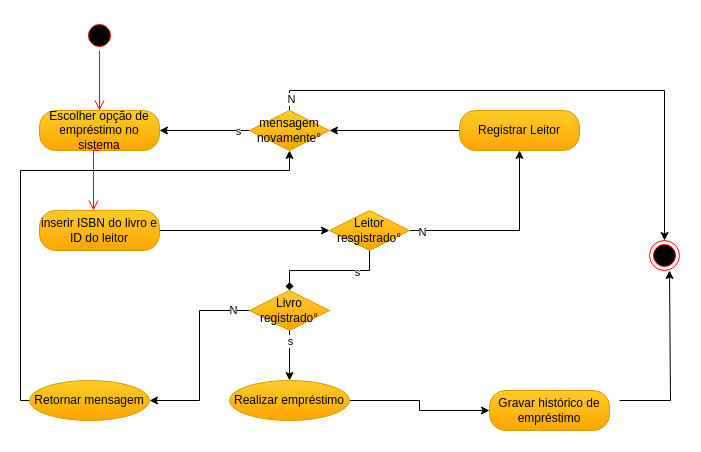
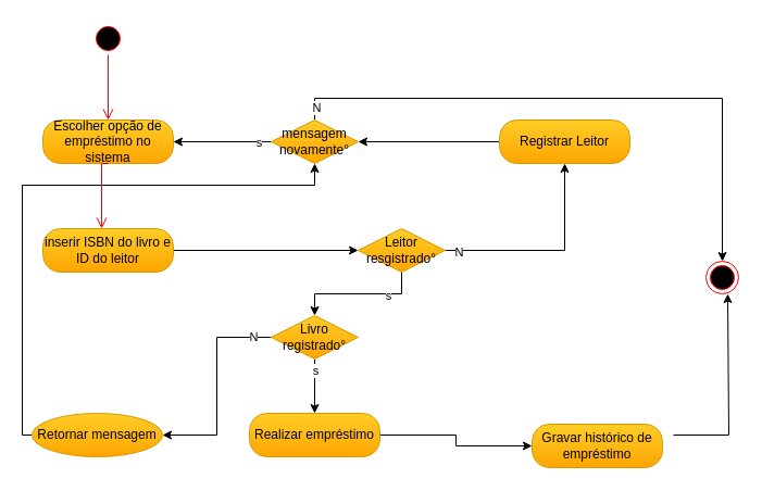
- <mxCell id="12" style="edgeStyle=orthogonalEdgeStyle;rounded=0;orthogonalLoop=1;jettySize=auto;html=1;exitX=0.5;exitY=1;exitDx=0;exitDy=0;entryX=0.5;entryY=0;entryDx=0;entryDy=0;endArrow=diamond;" edge="1" parent="1" source="14" target="19"><mxGeometry relative="1" as="geometry" /></mxCell>
+ <mxCell id="12" style="edgeStyle=orthogonalEdgeStyle;rounded=0;orthogonalLoop=1;jettySize=auto;html=1;exitX=0.5;exitY=1;exitDx=0;exitDy=0;entryX=0.5;entryY=0;entryDx=0;entryDy=0;" edge="1" parent="1" source="14" target="19"><mxGeometry relative="1" as="geometry" /></mxCell>
- <mxCell id="21" value="Realizar empréstimo" style="ellipse;whiteSpace=wrap;html=1;arcSize=40;fillColor=#ffcd28;strokeColor=#d79b00;gradientColor=#ffa500;" vertex="1" parent="1"><mxGeometry x="229" y="380" width="120" height="40" as="geometry" /></mxCell>
+ <mxCell id="21" value="Realizar empréstimo" style="rounded=1;whiteSpace=wrap;html=1;arcSize=40;fillColor=#ffcd28;strokeColor=#d79b00;gradientColor=#ffa500;" vertex="1" parent="1"><mxGeometry x="229" y="380" width="120" height="40" as="geometry" /></mxCell>
